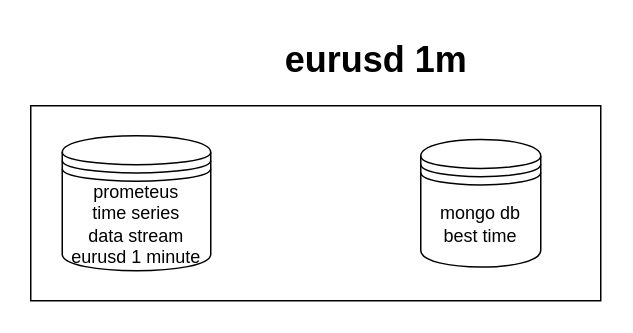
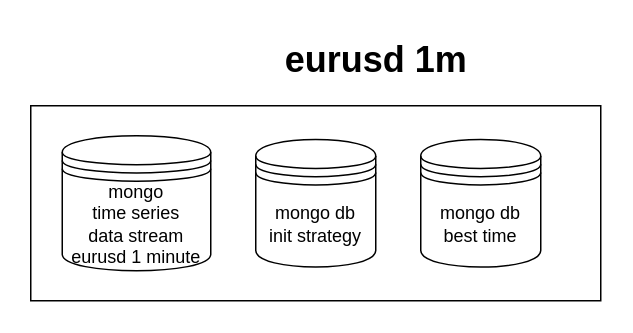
+ <mxCell id="3" value="mongo db&lt;br&gt;init strategy" style="shape=datastore;whiteSpace=wrap;html=1;" vertex="1" parent="1"><mxGeometry x="170" y="92.5" width="80" height="85" as="geometry" /></mxCell>
- <mxCell id="5" value="prometeus&lt;br&gt;time series &lt;br&gt;data stream&lt;br&gt;eurusd 1 minute" style="shape=datastore;whiteSpace=wrap;html=1;" vertex="1" parent="1"><mxGeometry x="41" y="90" width="99" height="90" as="geometry" /></mxCell>
+ <mxCell id="5" value="mongo&lt;br&gt;time series &lt;br&gt;data stream&lt;br&gt;eurusd 1 minute" style="shape=datastore;whiteSpace=wrap;html=1;" vertex="1" parent="1"><mxGeometry x="41" y="90" width="99" height="90" as="geometry" /></mxCell>
